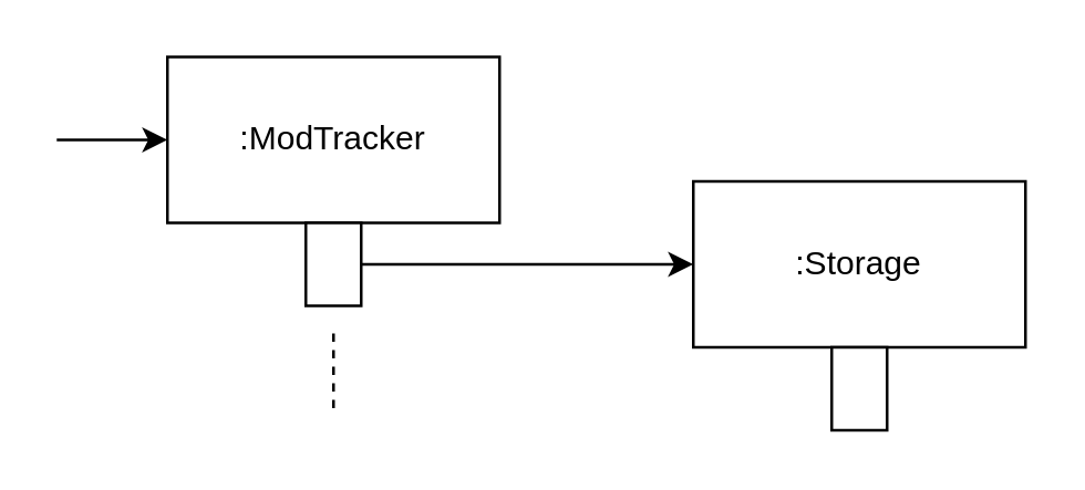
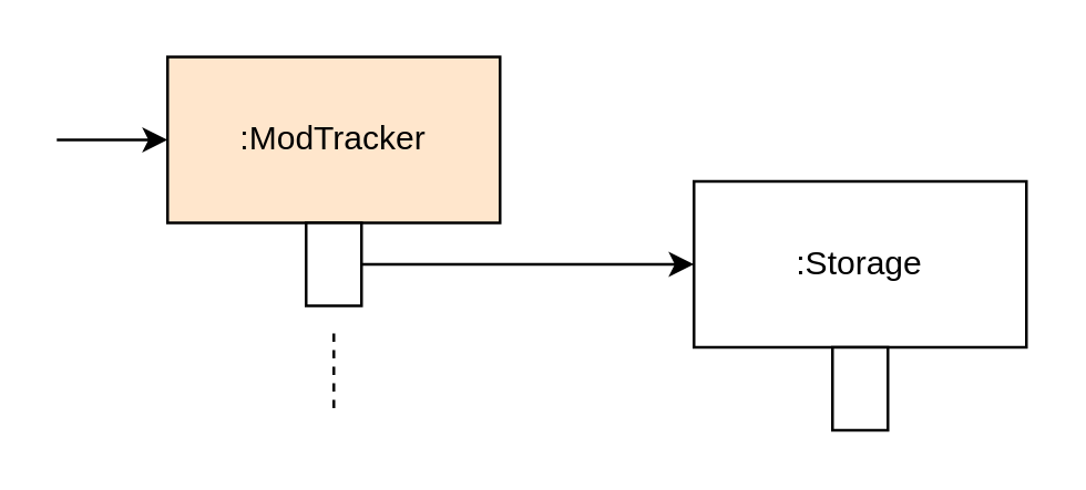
- <mxCell id="2" value=":ModTracker" style="rounded=0;whiteSpace=wrap;html=1;" vertex="1" parent="1"><mxGeometry x="60" y="20" width="120" height="60" as="geometry" /></mxCell>
+ <mxCell id="2" value=":ModTracker" style="rounded=0;whiteSpace=wrap;html=1;fillColor=#ffe6cc;" vertex="1" parent="1"><mxGeometry x="60" y="20" width="120" height="60" as="geometry" /></mxCell>
